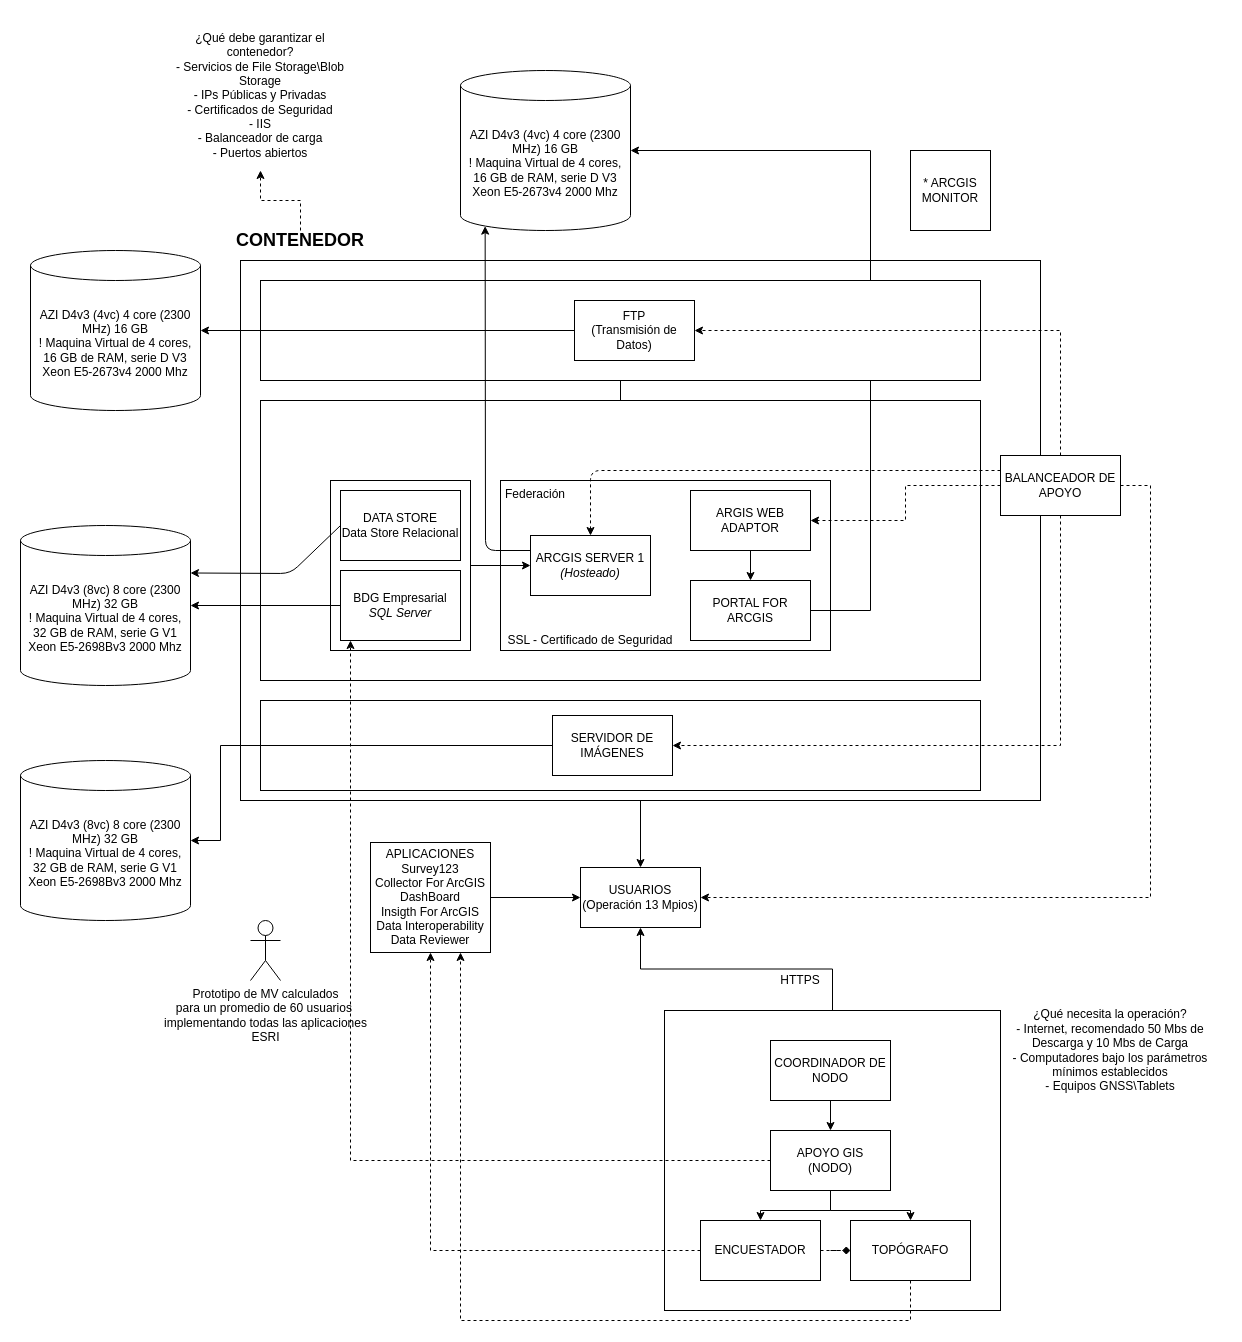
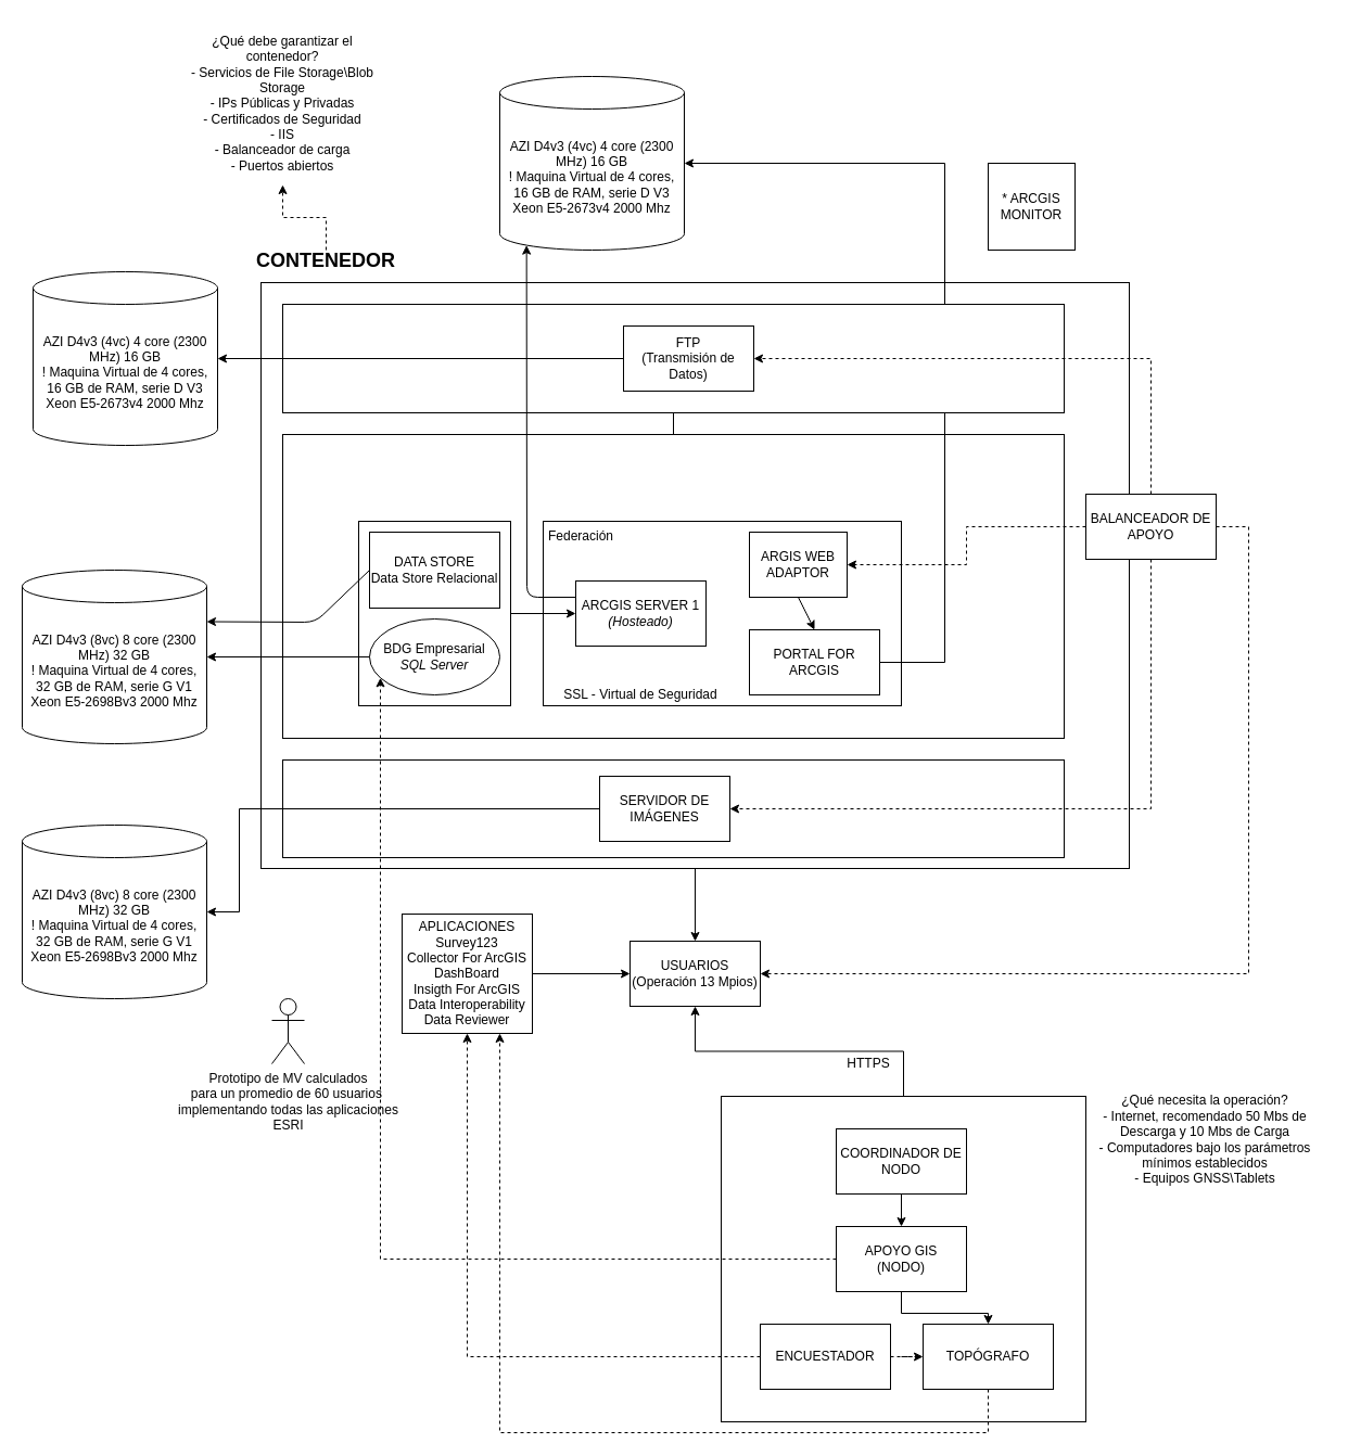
- <mxCell id="31" value="" style="endArrow=classic;html=1;exitX=0;exitY=0.25;exitDx=0;exitDy=0;entryX=0.5;entryY=0;entryDx=0;entryDy=0;dashed=1;" edge="1" parent="1" source="13" target="16"><mxGeometry width="50" height="50" relative="1" as="geometry"><mxPoint x="790" y="470" as="sourcePoint" /><mxPoint x="840" y="420" as="targetPoint" /><Array as="points"><mxPoint x="590" y="470" /></Array></mxGeometry></mxCell>
- <mxCell id="19" value="ARGIS WEB&lt;br&gt;ADAPTOR" style="rounded=0;whiteSpace=wrap;html=1;" vertex="1" parent="1"><mxGeometry x="690" y="490" width="120" height="60" as="geometry" /></mxCell>
+ <mxCell id="19" value="ARGIS WEB&lt;br&gt;ADAPTOR" style="rounded=0;whiteSpace=wrap;html=1;" vertex="1" parent="1"><mxGeometry x="690" y="490" width="90" height="60" as="geometry" /></mxCell>
- <mxCell id="18" value="BDG Empresarial&lt;br&gt;&lt;i&gt;SQL Server&lt;/i&gt;" style="rounded=0;whiteSpace=wrap;html=1;" vertex="1" parent="1"><mxGeometry x="340" y="570" width="120" height="70" as="geometry" /></mxCell>
+ <mxCell id="18" value="BDG Empresarial&lt;br&gt;&lt;i&gt;SQL Server&lt;/i&gt;" style="ellipse;whiteSpace=wrap;html=1;" vertex="1" parent="1"><mxGeometry x="340" y="570" width="120" height="70" as="geometry" /></mxCell>
- <mxCell id="25" value="SSL - Certificado de Seguridad" style="text;html=1;strokeColor=none;fillColor=none;align=center;verticalAlign=middle;whiteSpace=wrap;rounded=0;" vertex="1" parent="1"><mxGeometry x="506" y="630" width="168" height="20" as="geometry" /></mxCell>
+ <mxCell id="25" value="SSL - Virtual de Seguridad" style="text;html=1;strokeColor=none;fillColor=none;align=center;verticalAlign=middle;whiteSpace=wrap;rounded=0;" vertex="1" parent="1"><mxGeometry x="506" y="630" width="168" height="20" as="geometry" /></mxCell>
- <mxCell id="50" style="edgeStyle=orthogonalEdgeStyle;rounded=0;orthogonalLoop=1;jettySize=auto;html=1;entryX=0.5;entryY=0;entryDx=0;entryDy=0;" edge="1" parent="1" source="53" target="56"><mxGeometry relative="1" as="geometry" /></mxCell>
- <mxCell id="55" value="" style="edgeStyle=orthogonalEdgeStyle;rounded=0;orthogonalLoop=1;jettySize=auto;html=1;dashed=1;endArrow=diamond;" edge="1" parent="1" source="56" target="58"><mxGeometry relative="1" as="geometry" /></mxCell>
+ <mxCell id="55" value="" style="edgeStyle=orthogonalEdgeStyle;rounded=0;orthogonalLoop=1;jettySize=auto;html=1;dashed=1;" edge="1" parent="1" source="56" target="58"><mxGeometry relative="1" as="geometry" /></mxCell>
